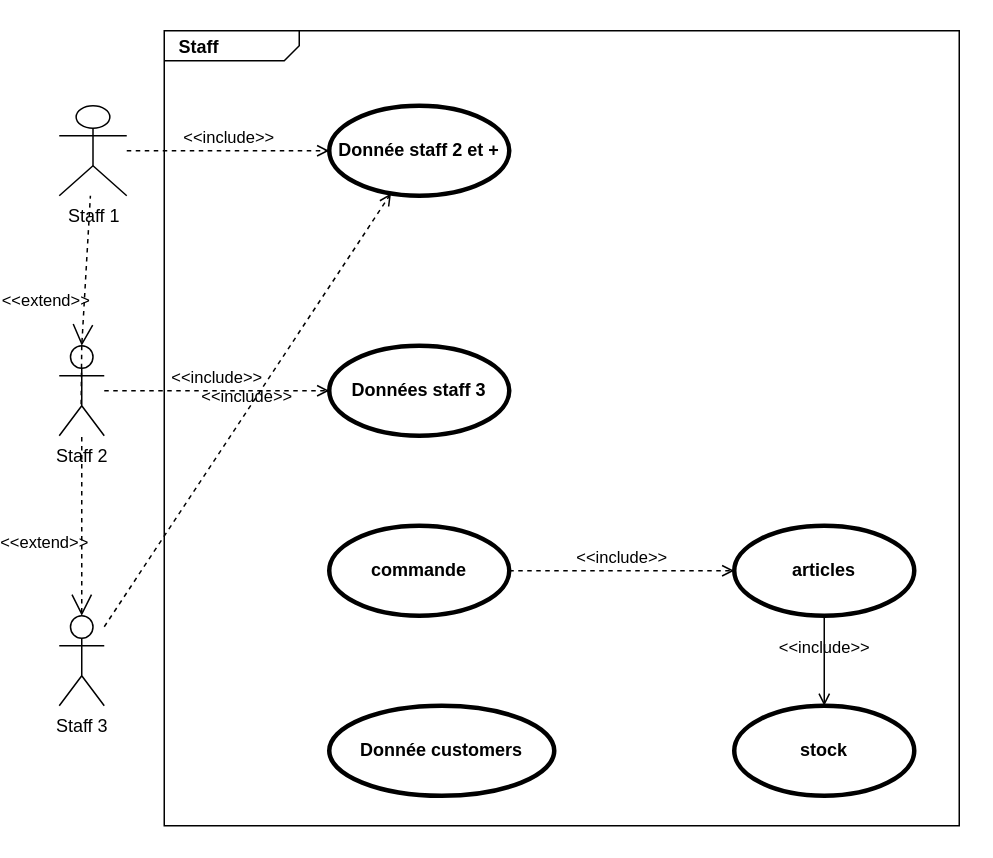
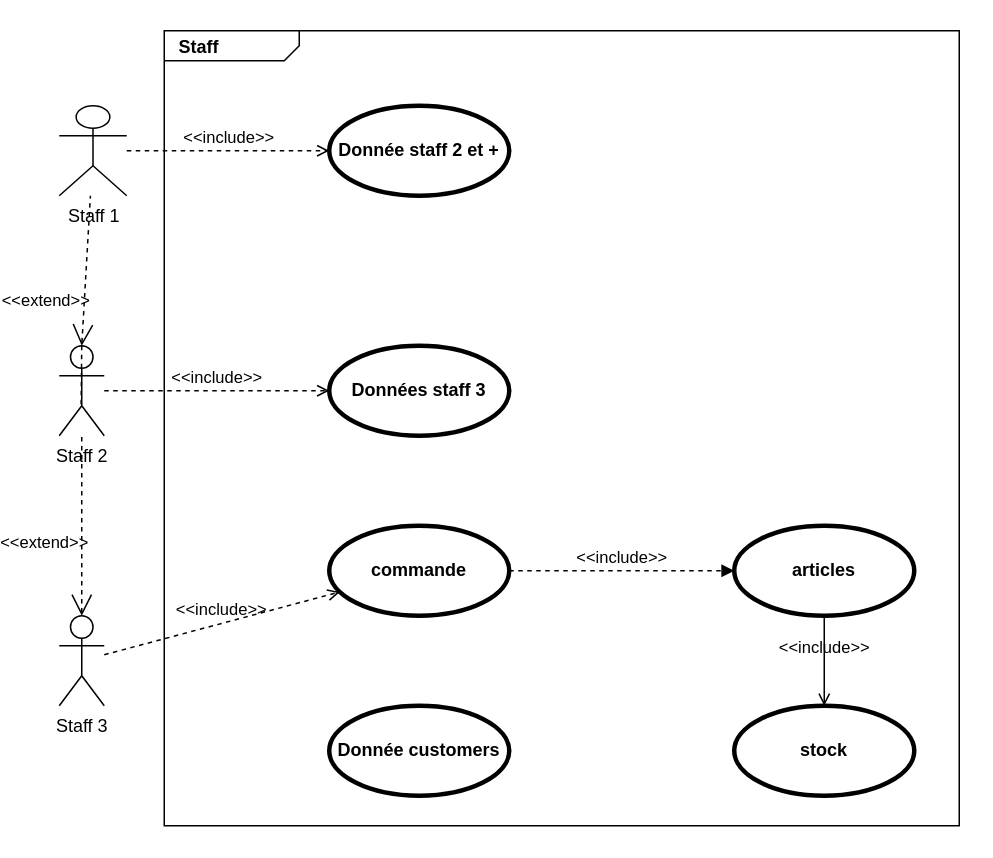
- <mxCell id="13" value="&amp;lt;&amp;lt;include&amp;gt;&amp;gt;" style="edgeStyle=none;html=1;endArrow=open;verticalAlign=bottom;dashed=1;labelBackgroundColor=none;rounded=0;" edge="1" parent="1" source="4" target="12"><mxGeometry width="160" relative="1" as="geometry"><mxPoint x="170" y="300" as="sourcePoint" /><mxPoint x="330" y="300" as="targetPoint" /></mxGeometry></mxCell>
+ <mxCell id="13" value="&amp;lt;&amp;lt;include&amp;gt;&amp;gt;" style="edgeStyle=none;html=1;endArrow=open;verticalAlign=bottom;dashed=1;labelBackgroundColor=none;rounded=0;" edge="1" parent="1" source="4" target="8"><mxGeometry width="160" relative="1" as="geometry"><mxPoint x="170" y="300" as="sourcePoint" /><mxPoint x="330" y="300" as="targetPoint" /></mxGeometry></mxCell>
- <mxCell id="14" value="&amp;lt;&amp;lt;include&amp;gt;&amp;gt;" style="edgeStyle=none;html=1;endArrow=open;verticalAlign=bottom;dashed=1;labelBackgroundColor=none;rounded=0;" edge="1" parent="1" source="8" target="9"><mxGeometry width="160" relative="1" as="geometry"><mxPoint x="70" y="456" as="sourcePoint" /><mxPoint x="227.059" y="414.118" as="targetPoint" /></mxGeometry></mxCell>
+ <mxCell id="14" value="&amp;lt;&amp;lt;include&amp;gt;&amp;gt;" style="edgeStyle=none;html=1;endArrow=block;verticalAlign=bottom;dashed=1;labelBackgroundColor=none;rounded=0;" edge="1" parent="1" source="8" target="9"><mxGeometry width="160" relative="1" as="geometry"><mxPoint x="70" y="456" as="sourcePoint" /><mxPoint x="227.059" y="414.118" as="targetPoint" /></mxGeometry></mxCell>
- <mxCell id="7" value="Donnée customers" style="shape=ellipse;html=1;strokeWidth=3;fontStyle=1;whiteSpace=wrap;align=center;perimeter=ellipsePerimeter;fillColor=none;" vertex="1" parent="1"><mxGeometry x="200" y="470" width="150" height="60" as="geometry" /></mxCell>
+ <mxCell id="7" value="Donnée customers" style="shape=ellipse;html=1;strokeWidth=3;fontStyle=1;whiteSpace=wrap;align=center;perimeter=ellipsePerimeter;fillColor=none;" vertex="1" parent="1"><mxGeometry x="200" y="470" width="120" height="60" as="geometry" /></mxCell>
